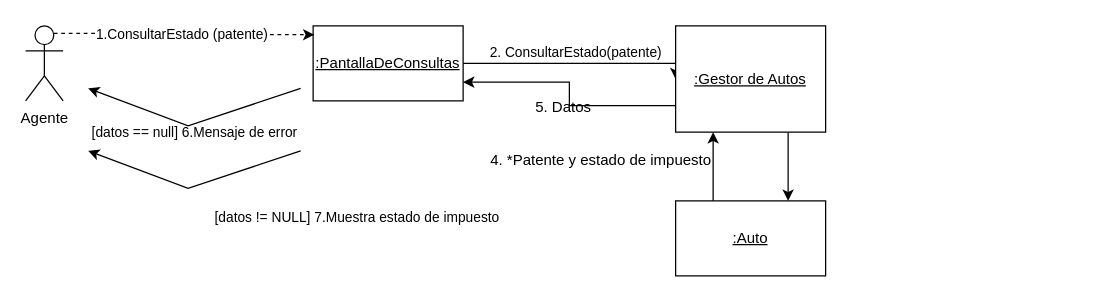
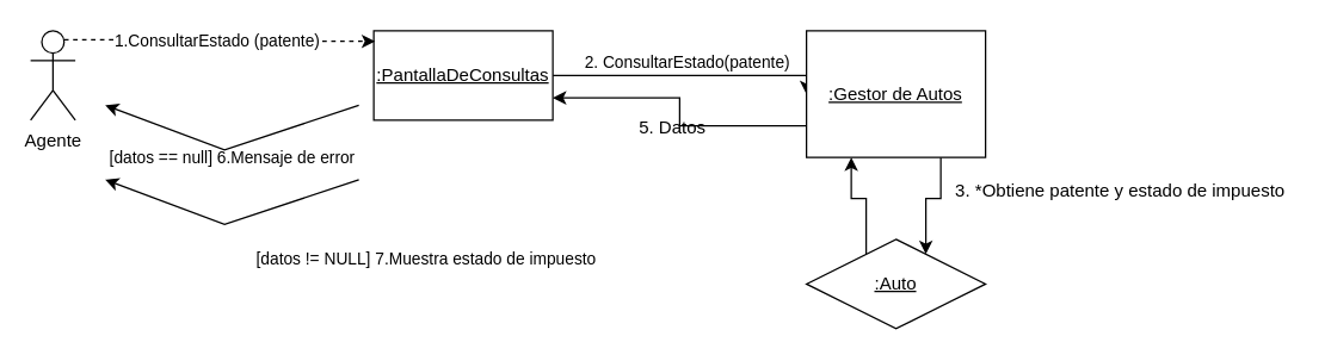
- <mxCell id="12" value="4. *Patente y estado de impuesto" style="text;html=1;align=center;verticalAlign=middle;resizable=0;points=[];autosize=1;strokeColor=none;fillColor=none;" parent="1" vertex="1"><mxGeometry x="380" y="113" width="200" height="30" as="geometry" /></mxCell>
+ <mxCell id="13" value="3. *Obtiene patente y estado de impuesto" style="text;html=1;align=center;verticalAlign=middle;resizable=0;points=[];autosize=1;strokeColor=none;fillColor=none;" parent="1" vertex="1"><mxGeometry x="630" y="113" width="240" height="30" as="geometry" /></mxCell>
- <mxCell id="10" value="&lt;u&gt;:Auto&lt;/u&gt;" style="rounded=0;whiteSpace=wrap;html=1;" parent="1" vertex="1"><mxGeometry x="540" y="160" width="120" height="60" as="geometry" /></mxCell>
+ <mxCell id="10" value="&lt;u&gt;:Auto&lt;/u&gt;" style="rhombus;whiteSpace=wrap;html=1;" parent="1" vertex="1"><mxGeometry x="540" y="160" width="120" height="60" as="geometry" /></mxCell>
